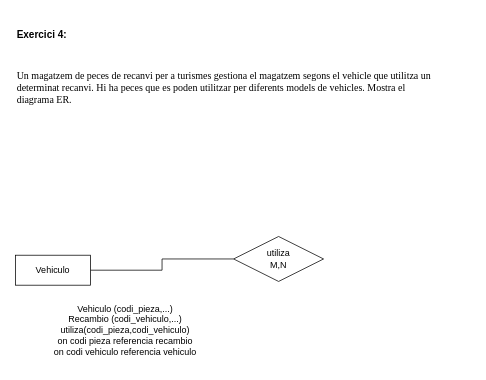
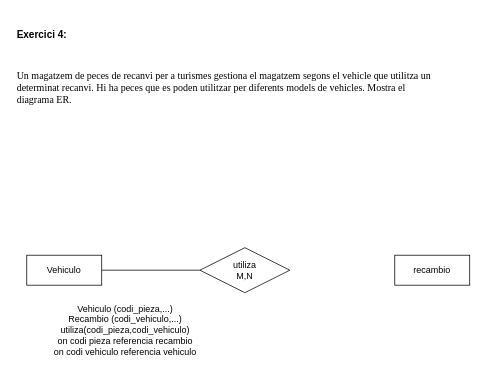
- <mxCell id="5" value="utiliza&lt;br&gt;M,N" style="shape=rhombus;perimeter=rhombusPerimeter;whiteSpace=wrap;html=1;align=center;" vertex="1" parent="1"><mxGeometry x="311" y="315" width="120" height="60" as="geometry" /></mxCell>
+ <mxCell id="5" value="utiliza&lt;br&gt;M,N" style="shape=rhombus;perimeter=rhombusPerimeter;whiteSpace=wrap;html=1;align=center;" vertex="1" parent="1"><mxGeometry x="266" y="330" width="120" height="60" as="geometry" /></mxCell>
- <mxCell id="4" value="Vehiculo" style="whiteSpace=wrap;html=1;align=center;" vertex="1" parent="1"><mxGeometry x="20" y="340" width="100" height="40" as="geometry" /></mxCell>
+ <mxCell id="4" value="Vehiculo" style="whiteSpace=wrap;html=1;align=center;" vertex="1" parent="1"><mxGeometry x="35" y="340" width="100" height="40" as="geometry" /></mxCell>
+ <mxCell id="6" value="recambio" style="whiteSpace=wrap;html=1;align=center;" vertex="1" parent="1"><mxGeometry x="526" y="340" width="100" height="40" as="geometry" /></mxCell>
